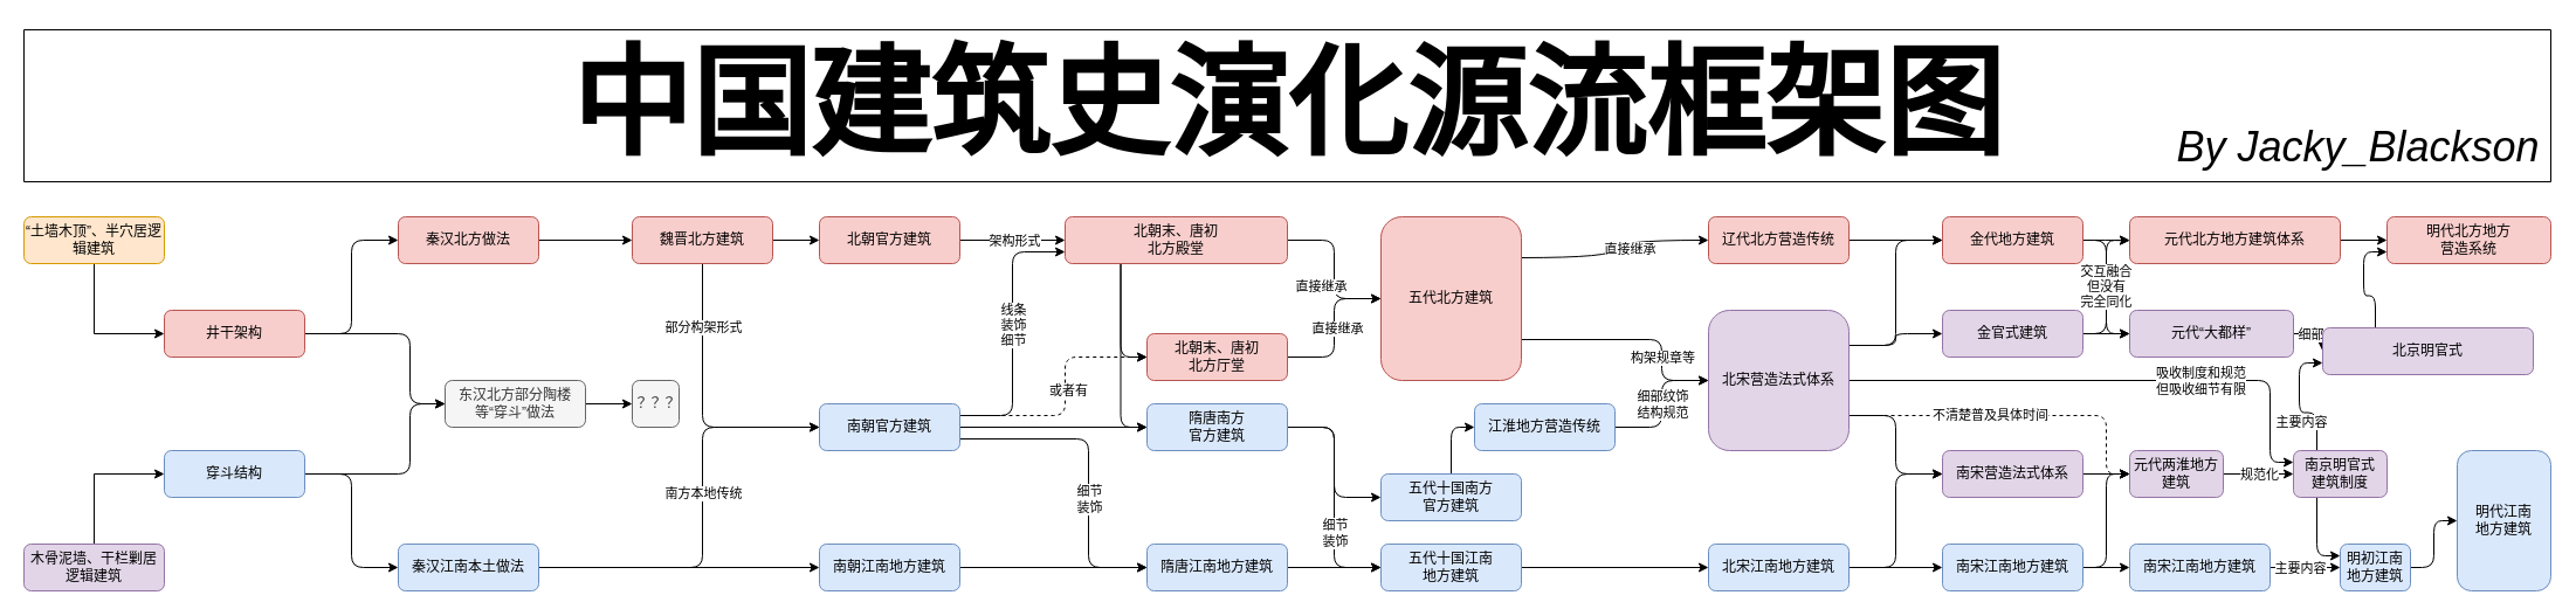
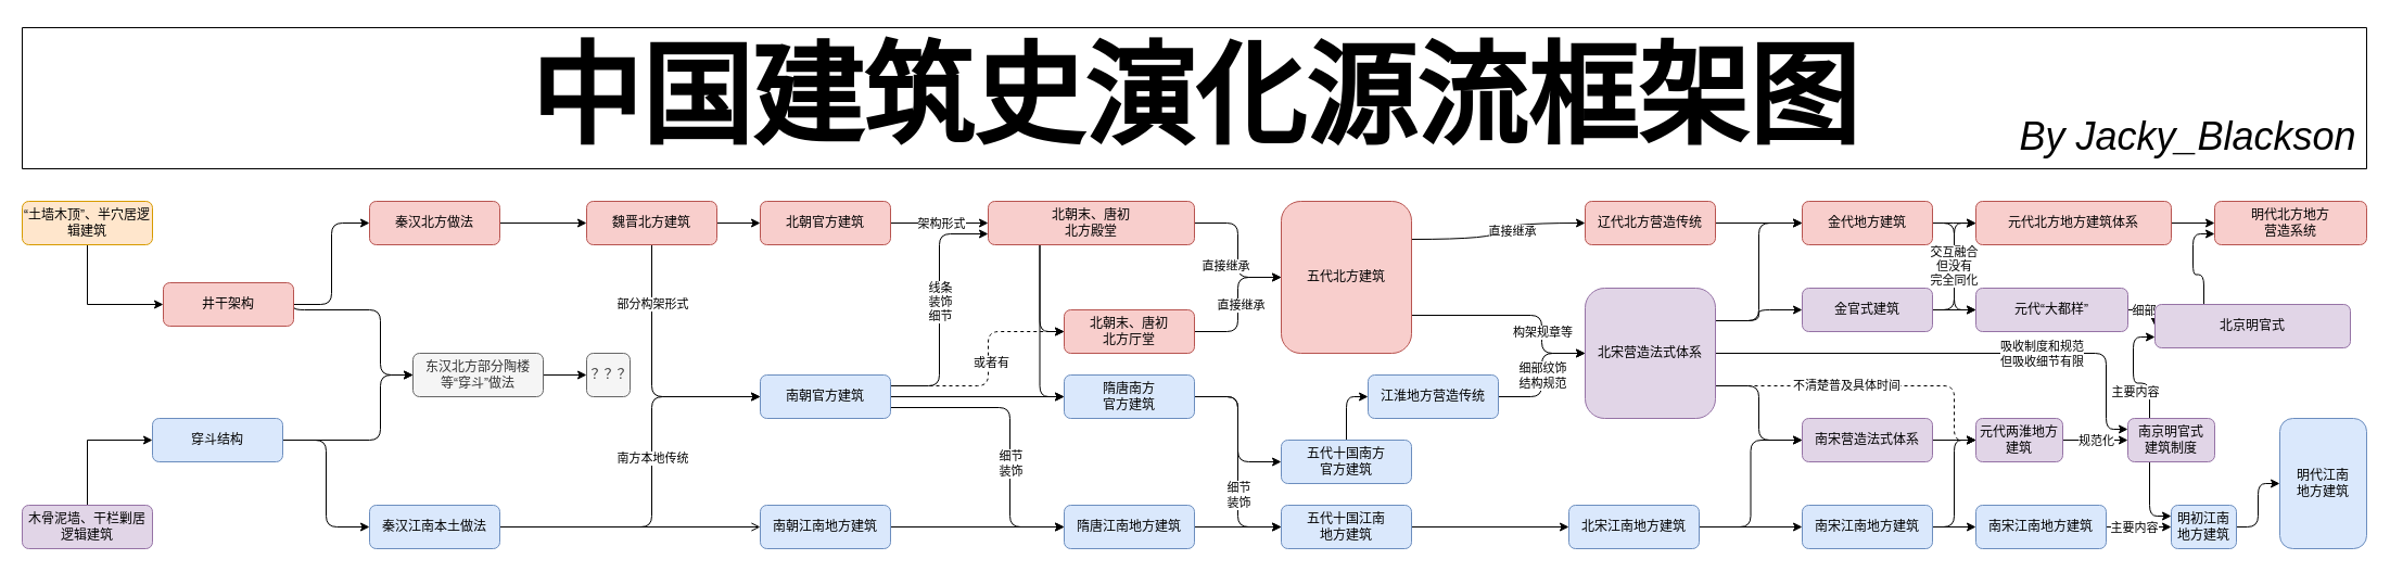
- <mxCell id="10" value="井干架构" style="rounded=1;whiteSpace=wrap;html=1;fillColor=#f8cecc;strokeColor=#b85450;" vertex="1" parent="1"><mxGeometry x="140" y="265" width="120" height="40" as="geometry" /></mxCell>
+ <mxCell id="10" value="井干架构" style="rounded=1;whiteSpace=wrap;html=1;fillColor=#f8cecc;strokeColor=#b85450;" vertex="1" parent="1"><mxGeometry x="150" y="260" width="120" height="40" as="geometry" /></mxCell>
- <mxCell id="6" style="edgeStyle=orthogonalEdgeStyle;rounded=0;orthogonalLoop=1;jettySize=auto;html=1;exitX=1;exitY=0.5;exitDx=0;exitDy=0;" edge="1" parent="1" source="7" target="33"><mxGeometry relative="1" as="geometry" /></mxCell>
+ <mxCell id="6" style="edgeStyle=orthogonalEdgeStyle;rounded=0;orthogonalLoop=1;jettySize=auto;html=1;exitX=1;exitY=0.5;exitDx=0;exitDy=0;endArrow=open;" edge="1" parent="1" source="7" target="33"><mxGeometry relative="1" as="geometry" /></mxCell>
- <mxCell id="76" value="北宋江南地方建筑" style="rounded=1;whiteSpace=wrap;html=1;fillColor=#dae8fc;strokeColor=#6c8ebf;" vertex="1" parent="1"><mxGeometry x="1460" y="465" width="120" height="40" as="geometry" /></mxCell>
+ <mxCell id="76" value="北宋江南地方建筑" style="rounded=1;whiteSpace=wrap;html=1;fillColor=#dae8fc;strokeColor=#6c8ebf;" vertex="1" parent="1"><mxGeometry x="1445" y="465" width="120" height="40" as="geometry" /></mxCell>
